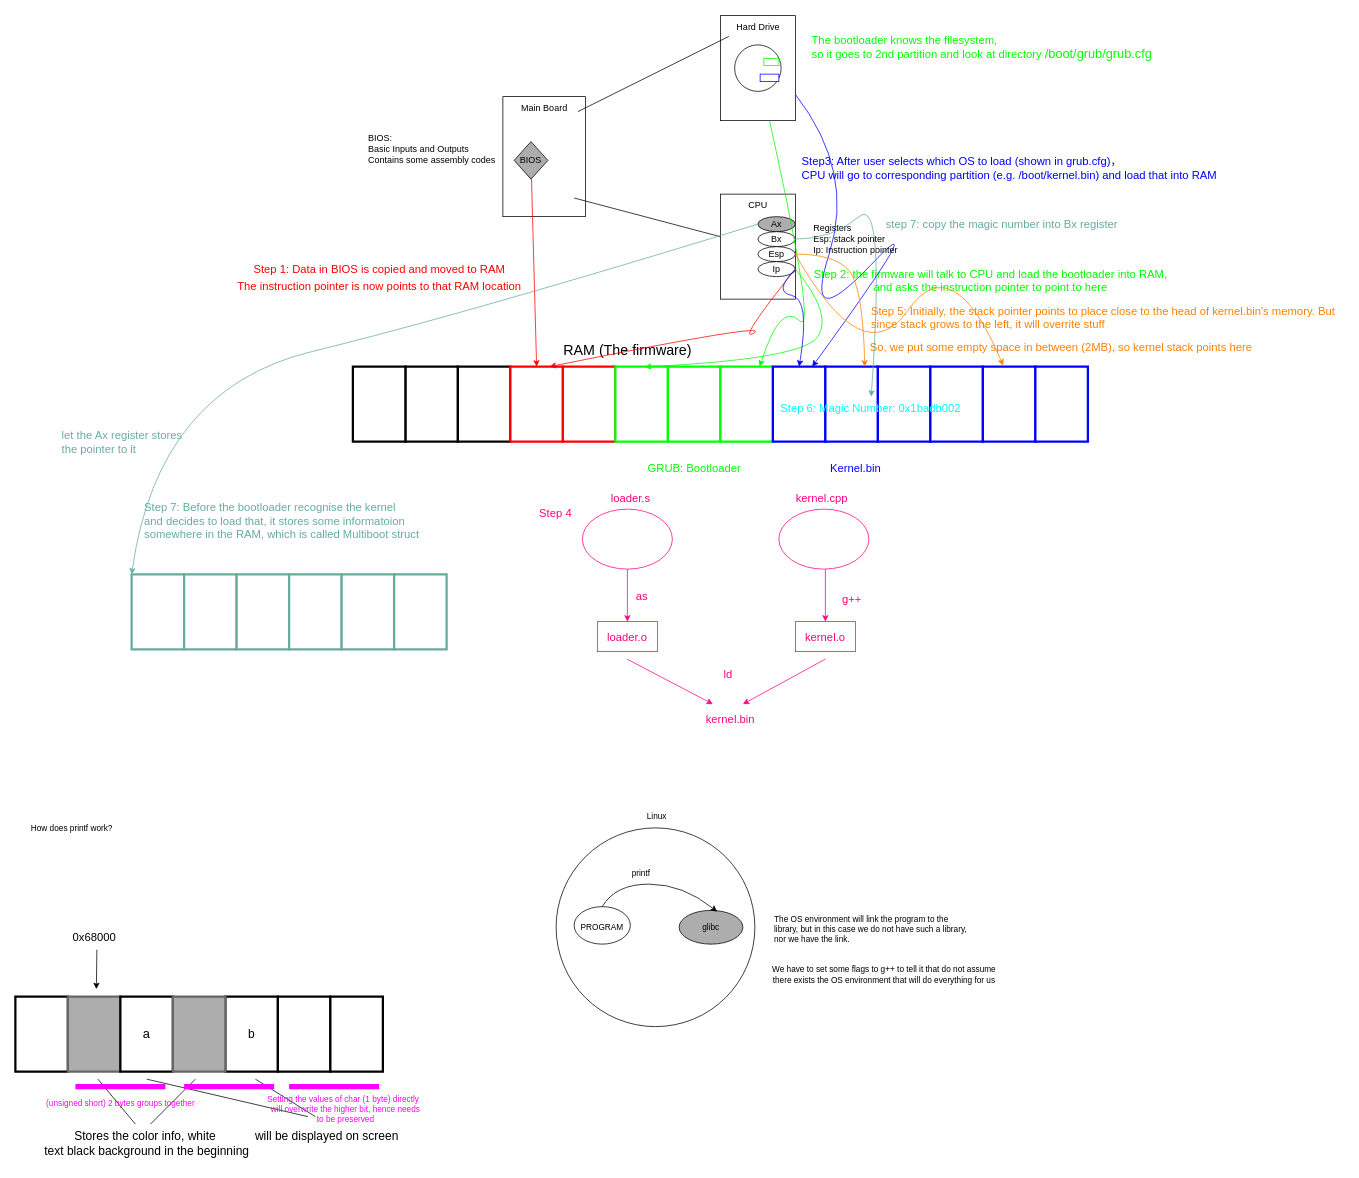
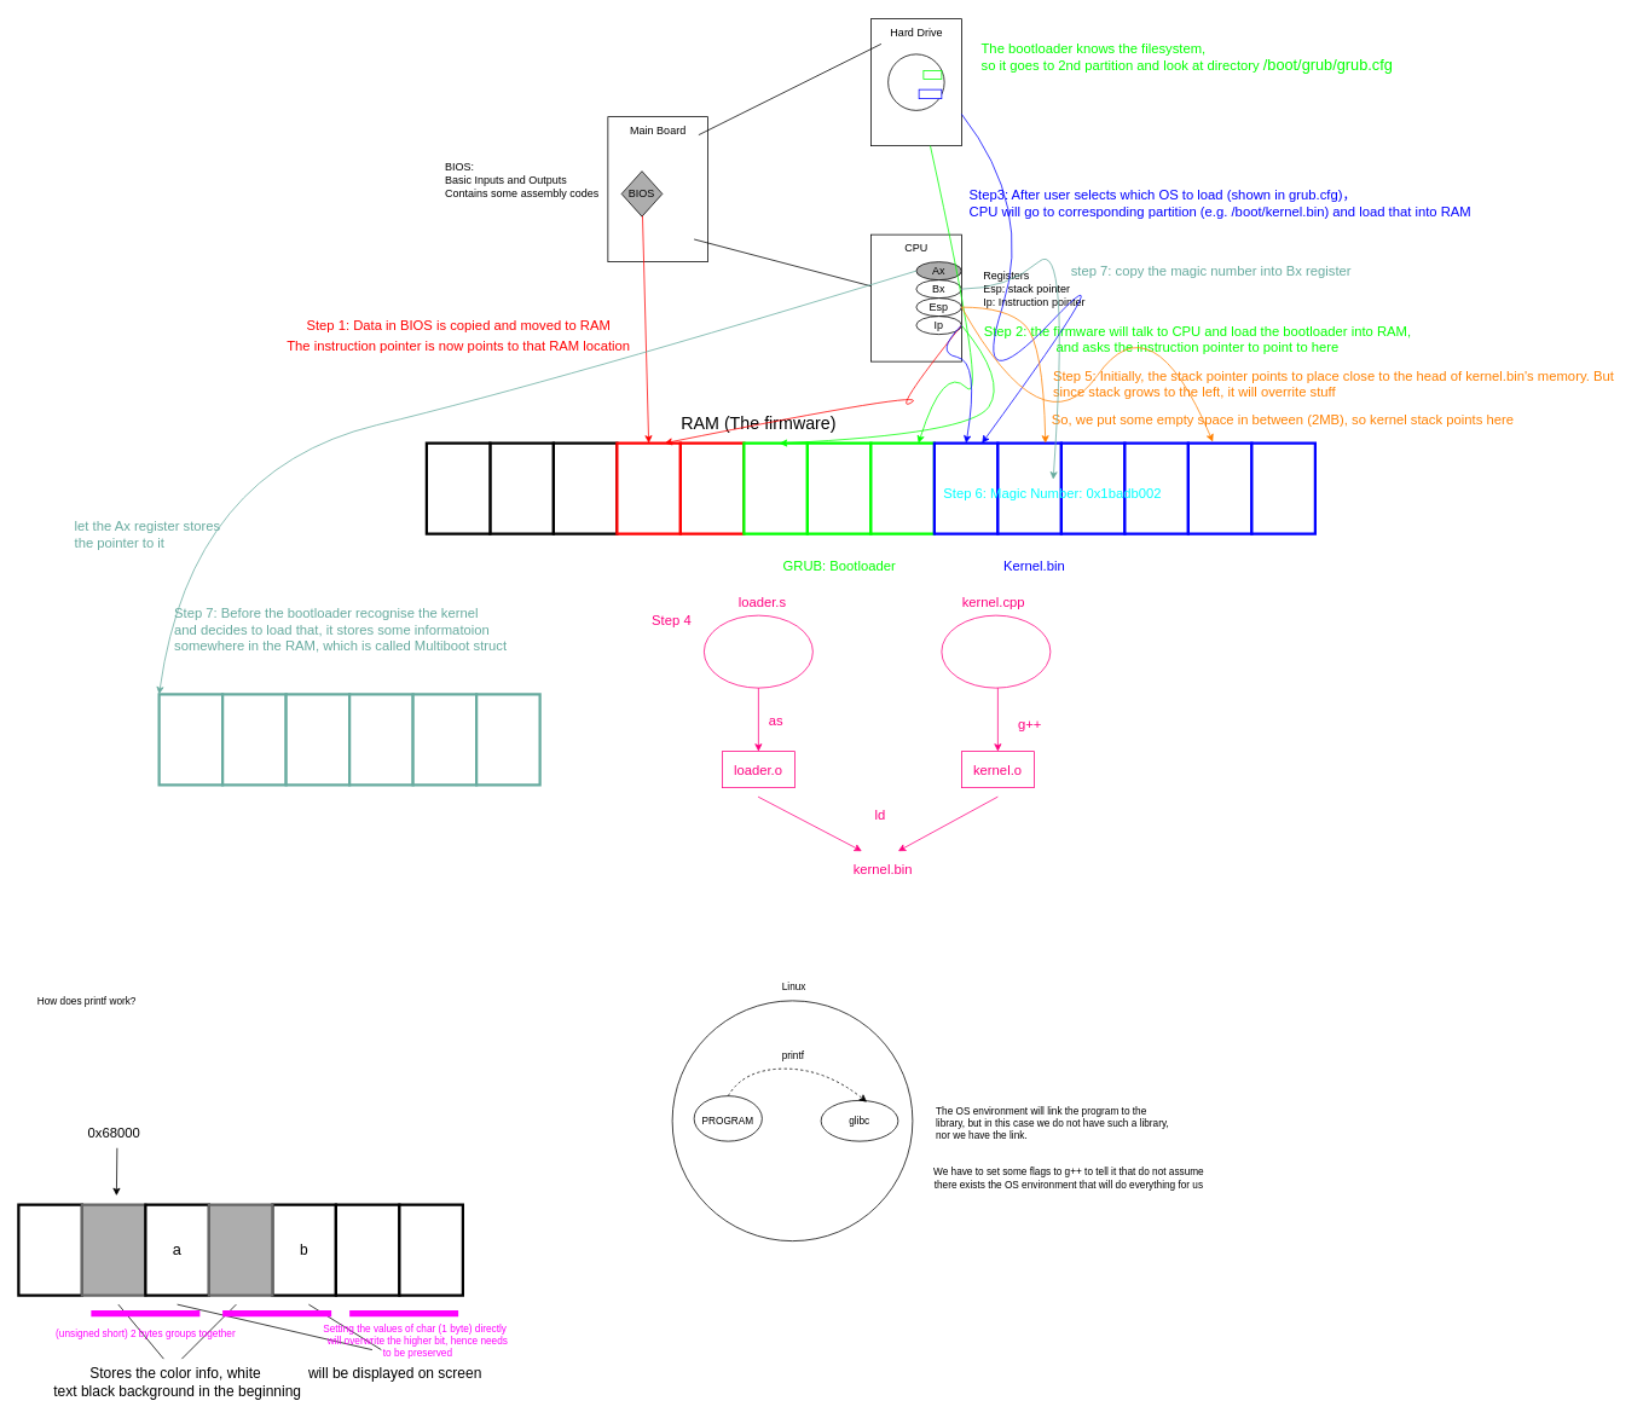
- <mxCell id="82" value="printf" style="text;html=1;align=center;verticalAlign=middle;resizable=0;points=[];autosize=1;strokeColor=none;fillColor=none;fontSize=11;fontColor=#000000;" vertex="1" parent="1"><mxGeometry x="828.5" y="1148" width="50" height="30" as="geometry" /></mxCell>
+ <mxCell id="82" value="printf" style="text;html=1;align=center;verticalAlign=middle;resizable=0;points=[];autosize=1;strokeColor=none;fillColor=none;fontSize=11;fontColor=#000000;" vertex="1" parent="1"><mxGeometry x="848.5" y="1148" width="50" height="30" as="geometry" /></mxCell>
- <mxCell id="81" value="" style="curved=1;endArrow=classic;html=1;rounded=0;strokeColor=#000000;fontSize=11;fontColor=#000000;exitX=0.5;exitY=0;exitDx=0;exitDy=0;entryX=0.595;entryY=0.038;entryDx=0;entryDy=0;entryPerimeter=0;" edge="1" parent="1" source="79" target="80"><mxGeometry width="50" height="50" relative="1" as="geometry"><mxPoint x="830" y="1188" as="sourcePoint" /><mxPoint x="880" y="1138" as="targetPoint" /><Array as="points"><mxPoint x="820" y="1178" /><mxPoint x="910" y="1178" /></Array></mxGeometry></mxCell>
+ <mxCell id="81" value="" style="curved=1;endArrow=classic;html=1;rounded=0;strokeColor=#000000;fontSize=11;fontColor=#000000;exitX=0.5;exitY=0;exitDx=0;exitDy=0;entryX=0.595;entryY=0.038;entryDx=0;entryDy=0;entryPerimeter=0;dashed=1;" edge="1" parent="1" source="79" target="80"><mxGeometry width="50" height="50" relative="1" as="geometry"><mxPoint x="830" y="1188" as="sourcePoint" /><mxPoint x="880" y="1138" as="targetPoint" /><Array as="points"><mxPoint x="820" y="1178" /><mxPoint x="910" y="1178" /></Array></mxGeometry></mxCell>
- <mxCell id="80" value="glibc" style="ellipse;whiteSpace=wrap;html=1;labelBorderColor=none;strokeColor=#000000;strokeWidth=1;fontSize=11;fontColor=#000000;fillColor=#adadad;" vertex="1" parent="1"><mxGeometry x="905" y="1213" width="85" height="45" as="geometry" /></mxCell>
+ <mxCell id="80" value="glibc" style="ellipse;whiteSpace=wrap;html=1;labelBorderColor=none;strokeColor=#000000;strokeWidth=1;fontSize=11;fontColor=#000000;" vertex="1" parent="1"><mxGeometry x="905" y="1213" width="85" height="45" as="geometry" /></mxCell>
